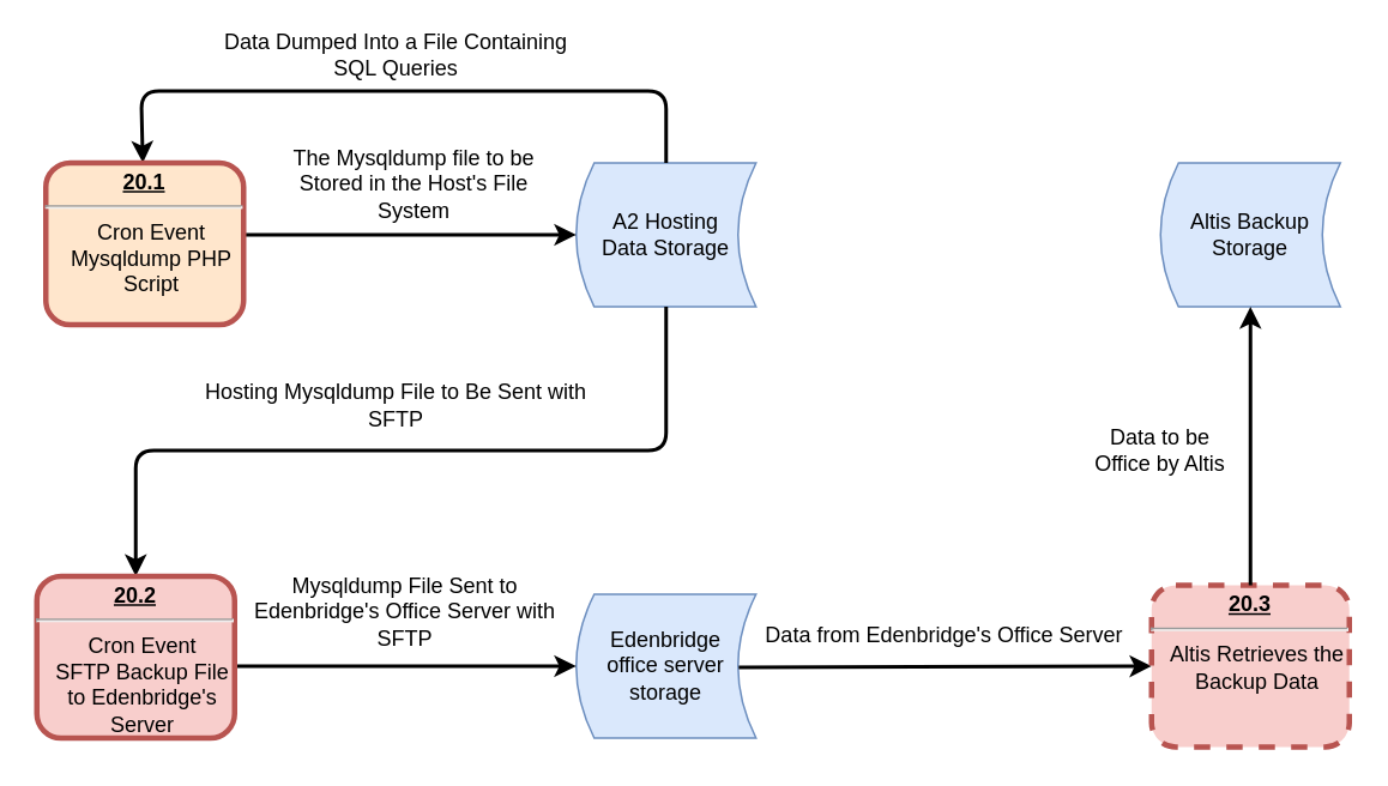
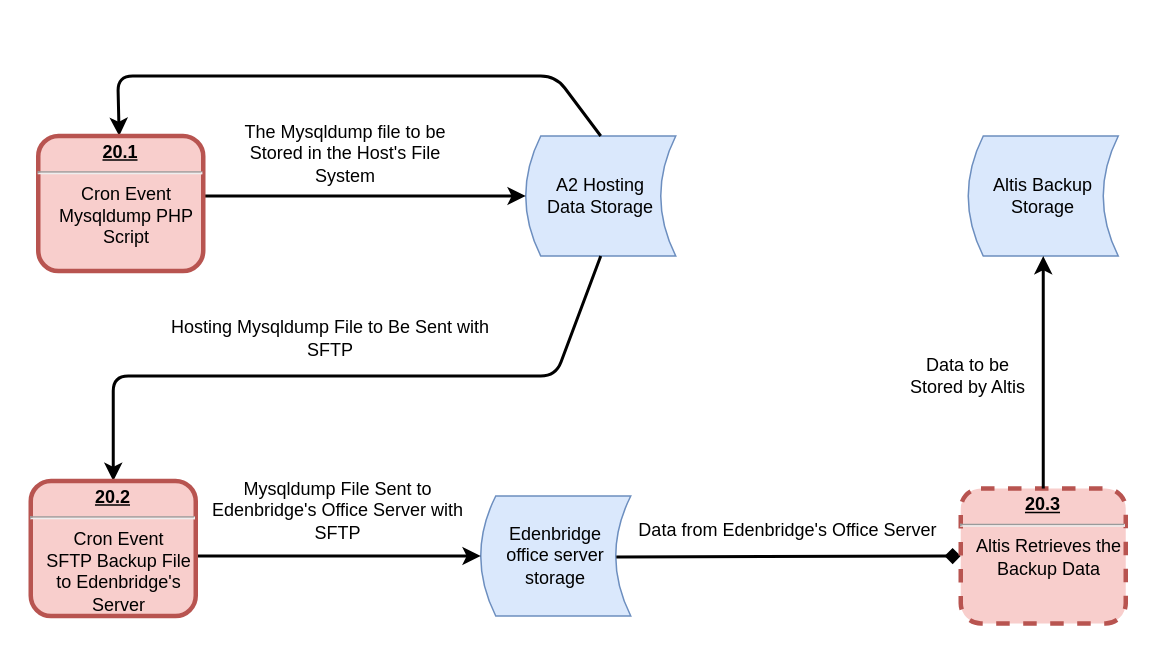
- <mxCell id="10" value="Data Dumped Into a File Containing SQL Queries" style="text;html=1;strokeColor=none;fillColor=none;align=center;verticalAlign=middle;whiteSpace=wrap;rounded=0;fontColor=#000000;" vertex="1" parent="1"><mxGeometry x="120" y="20" width="200" height="20" as="geometry" /></mxCell>
- <mxCell id="4" value="A2 Hosting&lt;br&gt;Data Storage" style="shape=dataStorage;whiteSpace=wrap;html=1;fillColor=#dae8fc;strokeColor=#6c8ebf;" vertex="1" parent="1"><mxGeometry x="320" y="90" width="100" height="80" as="geometry" /></mxCell>
+ <mxCell id="4" value="A2 Hosting&lt;br&gt;Data Storage" style="shape=dataStorage;whiteSpace=wrap;html=1;fillColor=#dae8fc;strokeColor=#6c8ebf;" vertex="1" parent="1"><mxGeometry x="350" y="90" width="100" height="80" as="geometry" /></mxCell>
- <mxCell id="16" value="&lt;p style=&quot;margin: 0px ; margin-top: 4px ; text-align: center ; text-decoration: underline&quot;&gt;&lt;strong&gt;20.1&lt;br&gt;&lt;/strong&gt;&lt;/p&gt;&lt;hr&gt;&lt;p style=&quot;margin: 0px ; margin-left: 8px&quot;&gt;&lt;span style=&quot;font-weight: 400 ; white-space: normal&quot;&gt;Cron Event Mysqldump PHP Script&lt;/span&gt;&lt;br&gt;&lt;/p&gt;&lt;p style=&quot;margin: 0px ; margin-left: 8px&quot;&gt;&lt;br&gt;&lt;/p&gt;" style="verticalAlign=middle;align=center;overflow=fill;fontSize=12;fontFamily=Helvetica;html=1;rounded=1;fontStyle=1;strokeWidth=3;fillColor=#ffe6cc;strokeColor=#b85450;" vertex="1" parent="1"><mxGeometry x="25" y="90" width="110" height="90" as="geometry" /></mxCell>
+ <mxCell id="16" value="&lt;p style=&quot;margin: 0px ; margin-top: 4px ; text-align: center ; text-decoration: underline&quot;&gt;&lt;strong&gt;20.1&lt;br&gt;&lt;/strong&gt;&lt;/p&gt;&lt;hr&gt;&lt;p style=&quot;margin: 0px ; margin-left: 8px&quot;&gt;&lt;span style=&quot;font-weight: 400 ; white-space: normal&quot;&gt;Cron Event Mysqldump PHP Script&lt;/span&gt;&lt;br&gt;&lt;/p&gt;&lt;p style=&quot;margin: 0px ; margin-left: 8px&quot;&gt;&lt;br&gt;&lt;/p&gt;" style="verticalAlign=middle;align=center;overflow=fill;fontSize=12;fontFamily=Helvetica;html=1;rounded=1;fontStyle=1;strokeWidth=3;fillColor=#f8cecc;strokeColor=#b85450;" vertex="1" parent="1"><mxGeometry x="25" y="90" width="110" height="90" as="geometry" /></mxCell>
- <mxCell id="15" value="Data to be Office by Altis" style="text;html=1;strokeColor=none;fillColor=none;align=center;verticalAlign=middle;whiteSpace=wrap;rounded=0;fontColor=#000000;" vertex="1" parent="1"><mxGeometry x="600" y="240" width="90" height="20" as="geometry" /></mxCell>
+ <mxCell id="15" value="Data to be Stored by Altis" style="text;html=1;strokeColor=none;fillColor=none;align=center;verticalAlign=middle;whiteSpace=wrap;rounded=0;fontColor=#000000;" vertex="1" parent="1"><mxGeometry x="600" y="240" width="90" height="20" as="geometry" /></mxCell>
- <mxCell id="9" value="" style="endArrow=classic;html=1;strokeWidth=2;fontColor=#000000;exitX=0.904;exitY=0.508;exitDx=0;exitDy=0;entryX=0;entryY=0.5;entryDx=0;entryDy=0;exitPerimeter=0;" edge="1" parent="1" source="3" target="18"><mxGeometry width="50" height="50" relative="1" as="geometry"><mxPoint x="350" y="500" as="sourcePoint" /><mxPoint x="80" y="530" as="targetPoint" /><Array as="points" /></mxGeometry></mxCell>
+ <mxCell id="9" value="" style="endArrow=diamond;html=1;strokeWidth=2;fontColor=#000000;exitX=0.904;exitY=0.508;exitDx=0;exitDy=0;entryX=0;entryY=0.5;entryDx=0;entryDy=0;exitPerimeter=0;" edge="1" parent="1" source="3" target="18"><mxGeometry width="50" height="50" relative="1" as="geometry"><mxPoint x="350" y="500" as="sourcePoint" /><mxPoint x="80" y="530" as="targetPoint" /><Array as="points" /></mxGeometry></mxCell>
